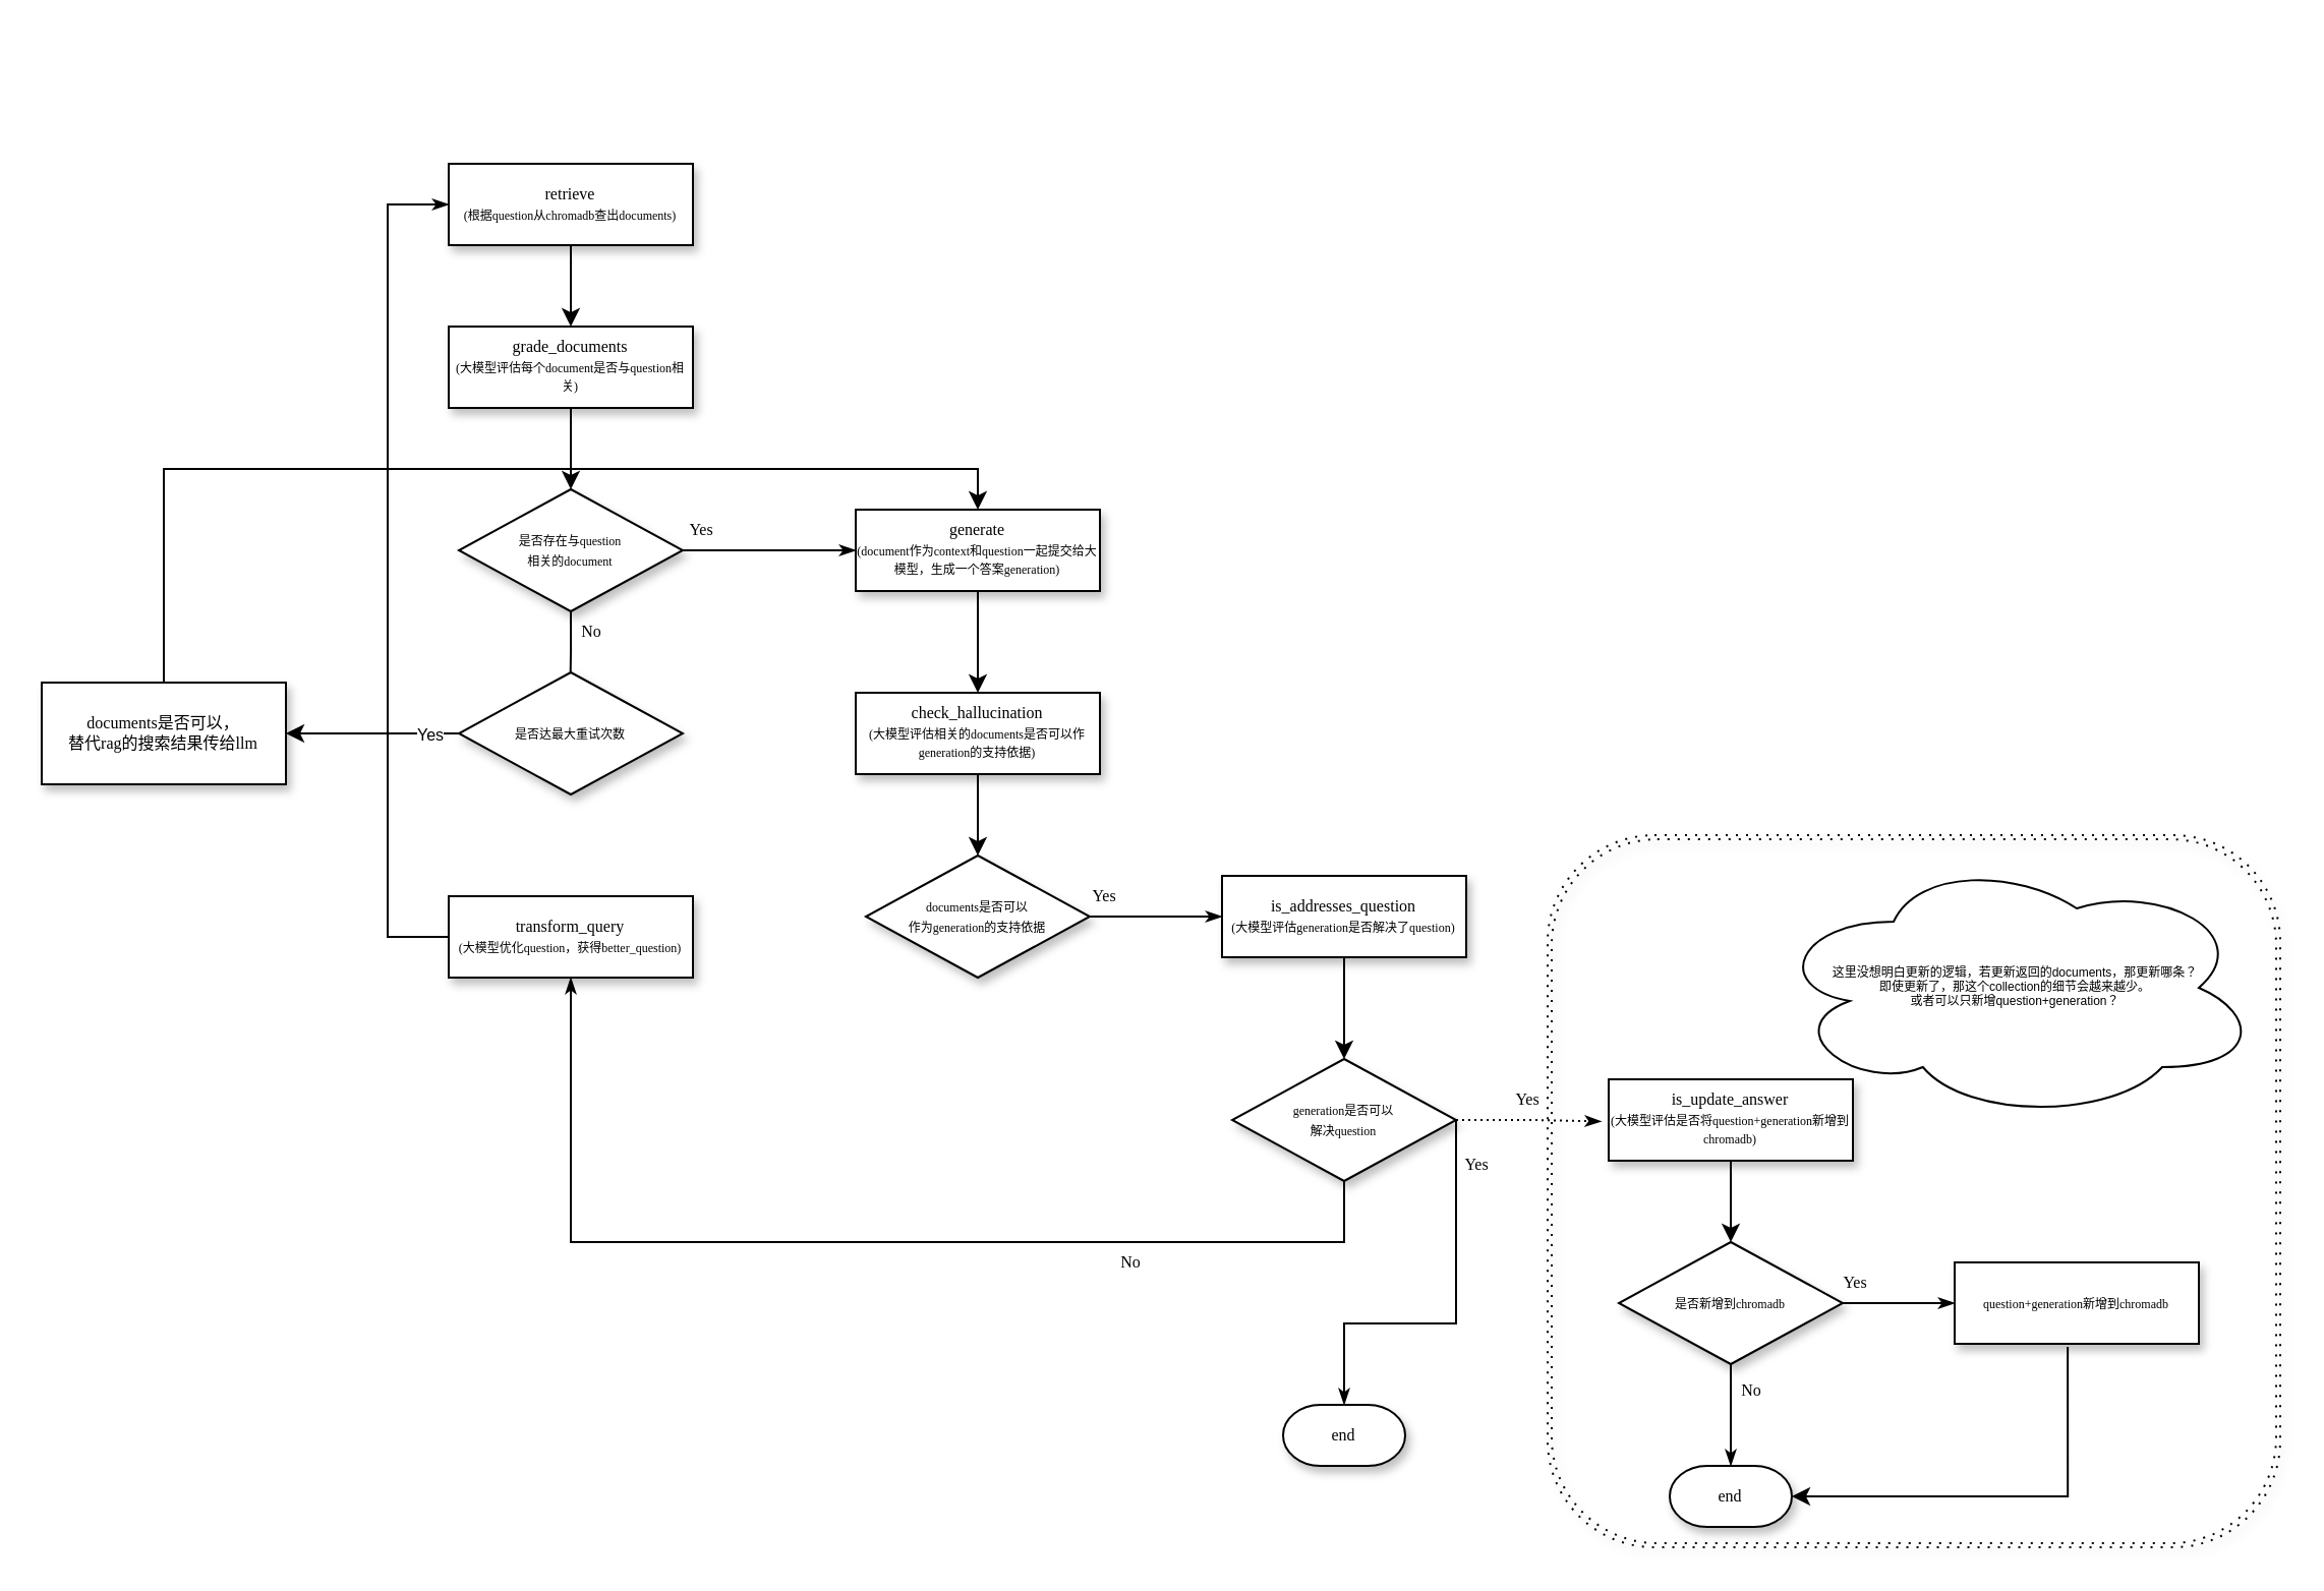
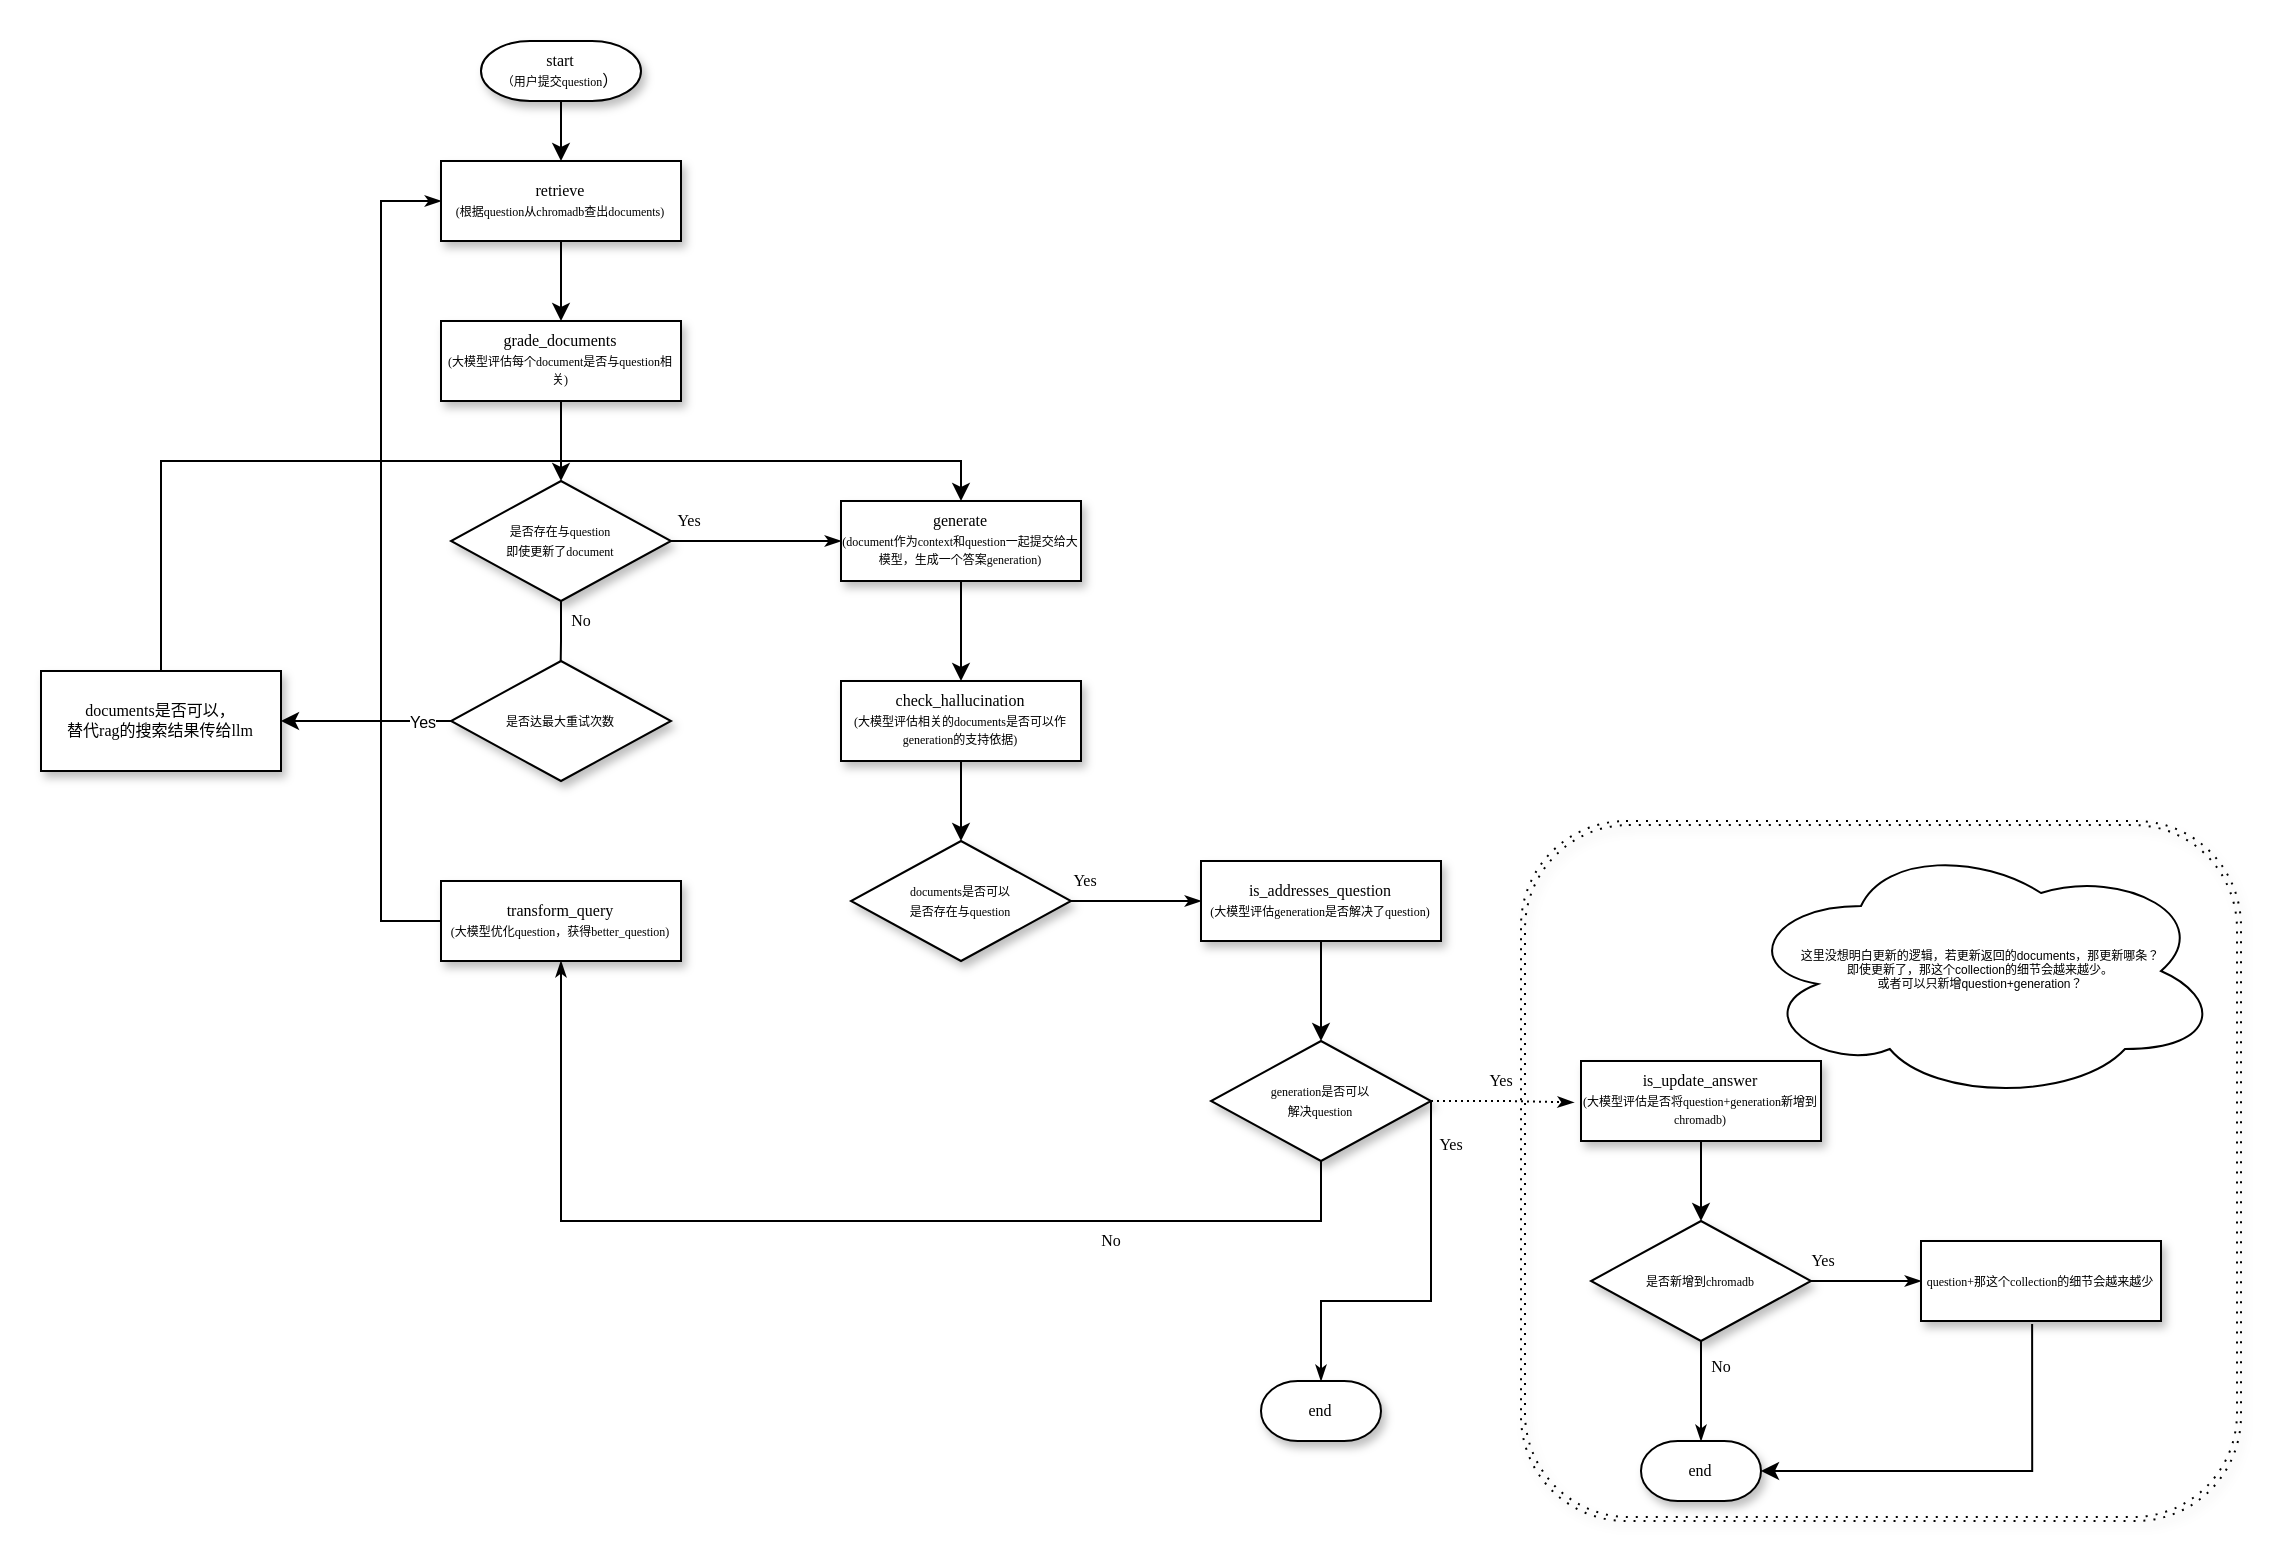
+ <mxCell id="6" value="start&lt;br&gt;&lt;font style=&quot;font-size: 6px;&quot;&gt;（用户提交question&lt;/font&gt;）" style="strokeWidth=1;html=1;shape=mxgraph.flowchart.terminator;whiteSpace=wrap;rounded=0;shadow=1;labelBackgroundColor=none;fontFamily=Verdana;fontSize=8;align=center;" parent="1" vertex="1"><mxGeometry x="240" y="20" width="80" height="30" as="geometry" /></mxCell>
+ <mxCell id="5" value="" style="edgeStyle=orthogonalEdgeStyle;rounded=0;orthogonalLoop=1;jettySize=auto;html=1;fontSize=6;" parent="1" source="6" target="4" edge="1"><mxGeometry relative="1" as="geometry" /></mxCell>
- <mxCell id="9" value="&lt;span style=&quot;font-size: 6px;&quot;&gt;是否存在与question&lt;br&gt;相关的&lt;/span&gt;&lt;span style=&quot;font-size: 6px;&quot;&gt;document&lt;/span&gt;" style="rhombus;whiteSpace=wrap;html=1;rounded=0;shadow=1;labelBackgroundColor=none;strokeWidth=1;fontFamily=Verdana;fontSize=8;align=center;" parent="1" vertex="1"><mxGeometry x="225" y="240" width="110" height="60" as="geometry" /></mxCell>
+ <mxCell id="9" value="&lt;span style=&quot;font-size: 6px;&quot;&gt;是否存在与question&lt;br&gt;即使更新了&lt;/span&gt;&lt;span style=&quot;font-size: 6px;&quot;&gt;document&lt;/span&gt;" style="rhombus;whiteSpace=wrap;html=1;rounded=0;shadow=1;labelBackgroundColor=none;strokeWidth=1;fontFamily=Verdana;fontSize=8;align=center;" parent="1" vertex="1"><mxGeometry x="225" y="240" width="110" height="60" as="geometry" /></mxCell>
- <mxCell id="18" value="&lt;span style=&quot;font-size: 6px;&quot;&gt;documents是否可以&lt;br&gt;作为generation的支持依据&lt;/span&gt;" style="rhombus;whiteSpace=wrap;html=1;rounded=0;shadow=1;labelBackgroundColor=none;strokeWidth=1;fontFamily=Verdana;fontSize=8;align=center;" parent="1" vertex="1"><mxGeometry x="425" y="420" width="110" height="60" as="geometry" /></mxCell>
+ <mxCell id="18" value="&lt;span style=&quot;font-size: 6px;&quot;&gt;documents是否可以&lt;br&gt;是否存在与question&lt;/span&gt;" style="rhombus;whiteSpace=wrap;html=1;rounded=0;shadow=1;labelBackgroundColor=none;strokeWidth=1;fontFamily=Verdana;fontSize=8;align=center;" parent="1" vertex="1"><mxGeometry x="425" y="420" width="110" height="60" as="geometry" /></mxCell>
- <mxCell id="29" value="&lt;span style=&quot;font-size: 6px;&quot;&gt;question+generation新增到chromadb&lt;/span&gt;" style="rounded=0;whiteSpace=wrap;html=1;shadow=1;labelBackgroundColor=none;strokeWidth=1;fontFamily=Verdana;fontSize=8;align=center;" parent="1" vertex="1"><mxGeometry x="960" y="620" width="120" height="40" as="geometry" /></mxCell>
+ <mxCell id="29" value="&lt;span style=&quot;font-size: 6px;&quot;&gt;question+那这个collection的细节会越来越少&lt;/span&gt;" style="rounded=0;whiteSpace=wrap;html=1;shadow=1;labelBackgroundColor=none;strokeWidth=1;fontFamily=Verdana;fontSize=8;align=center;" parent="1" vertex="1"><mxGeometry x="960" y="620" width="120" height="40" as="geometry" /></mxCell>
